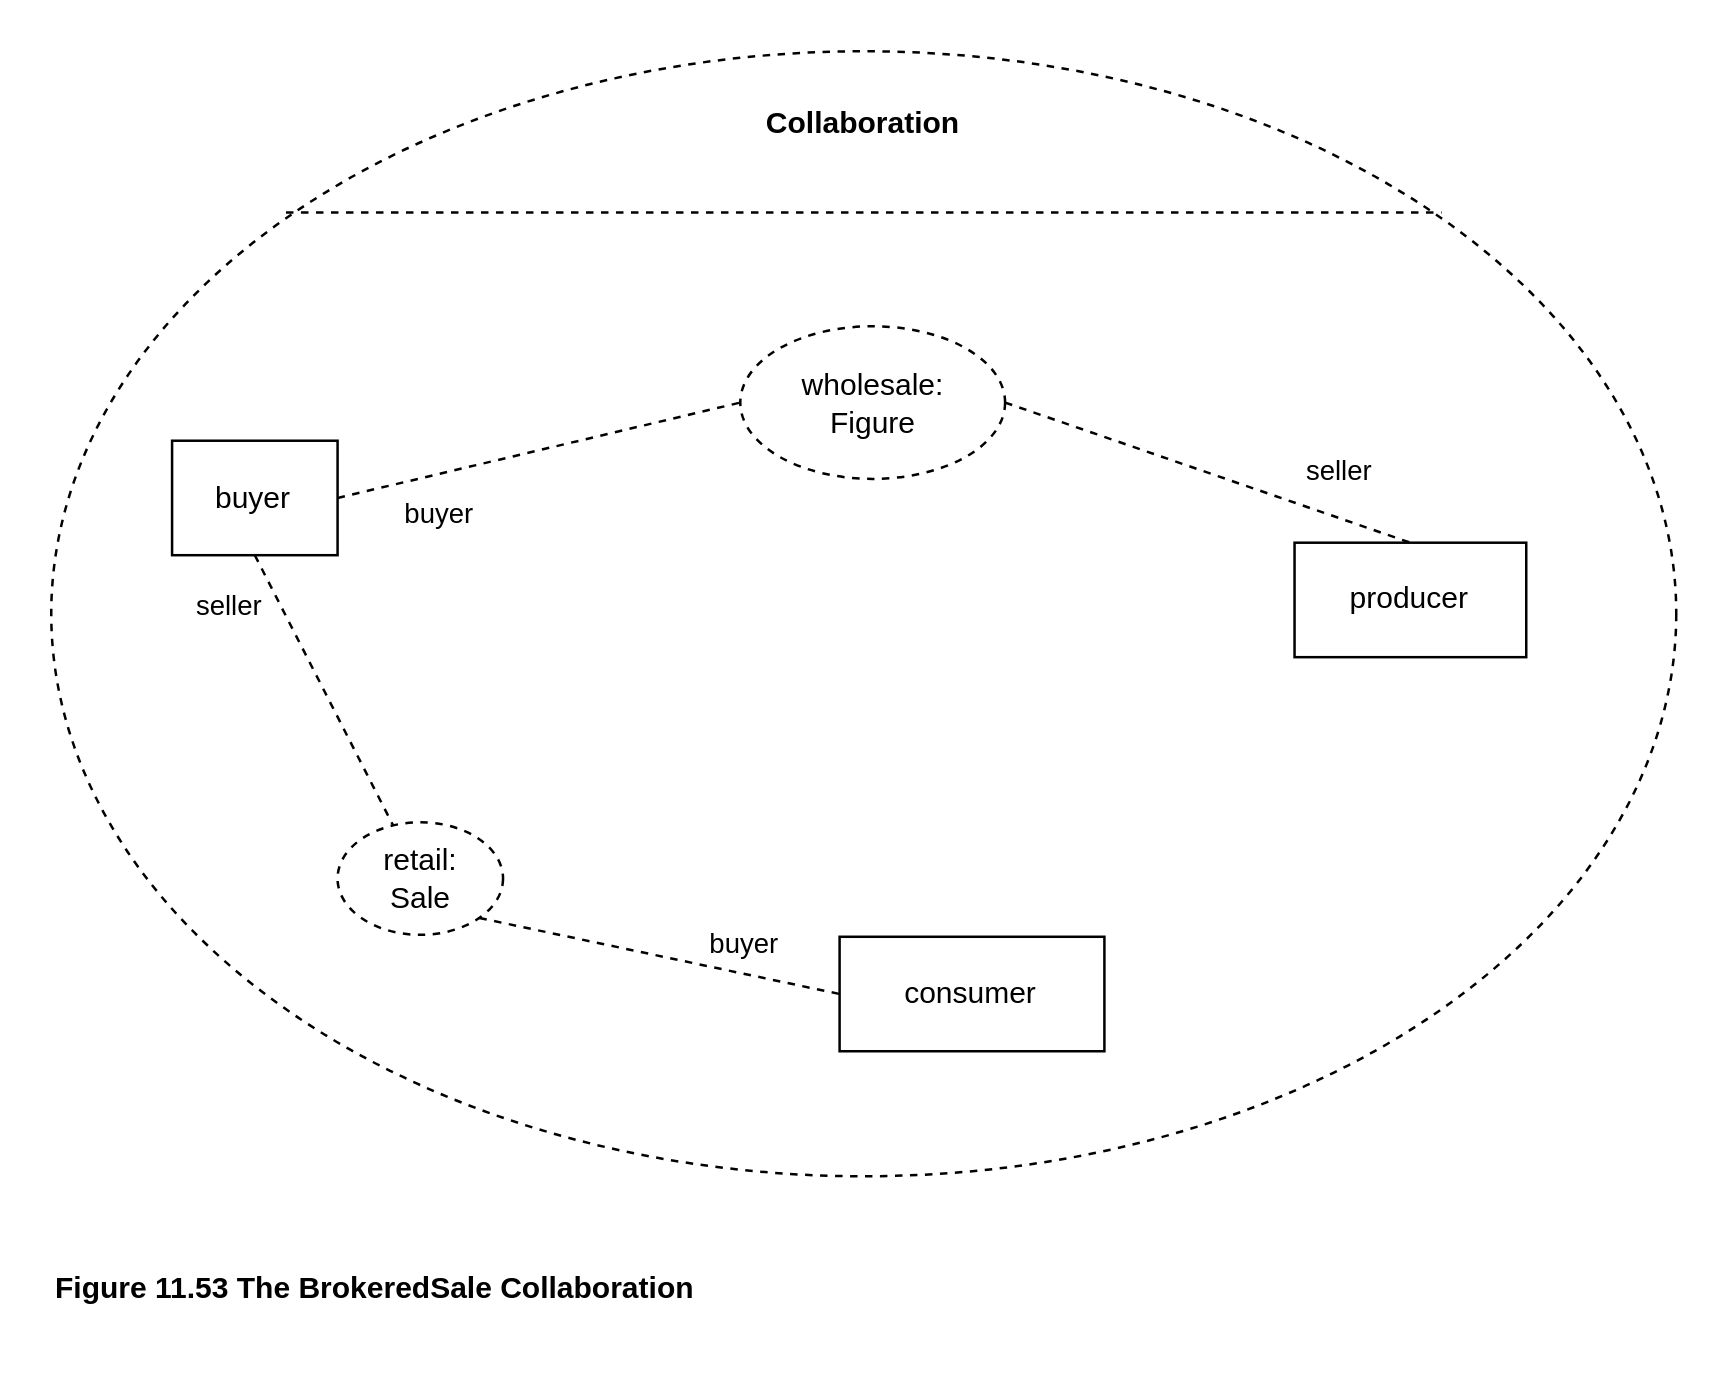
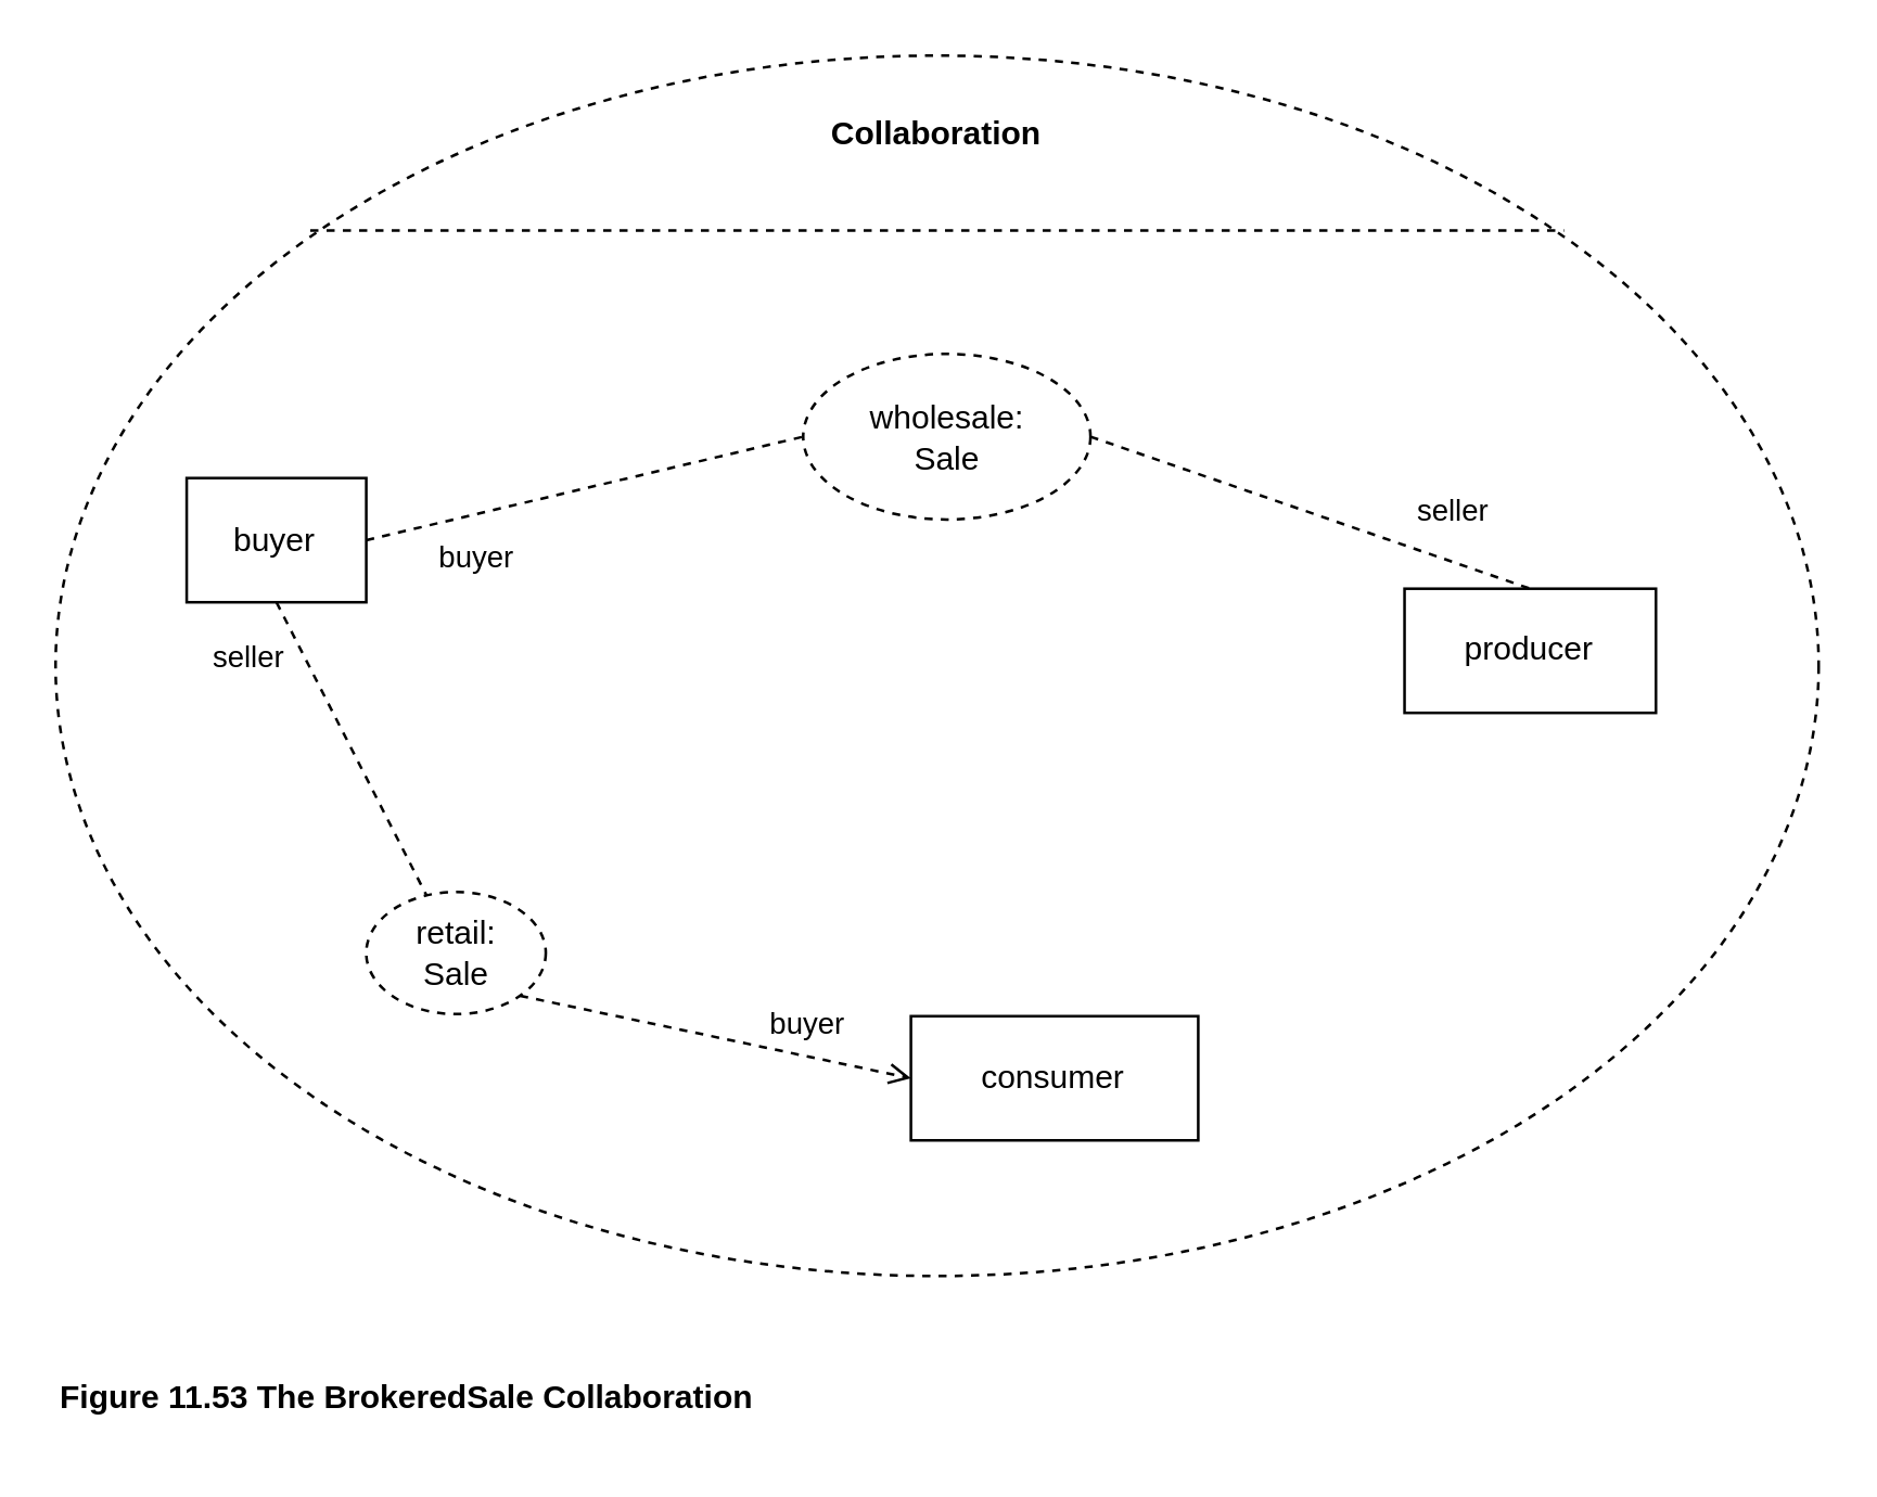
- <mxCell id="10" value="wholesale:&lt;br&gt;Figure" style="ellipse;html=1;whiteSpace=wrap;dashed=1;spacing=3;" vertex="1" parent="5"><mxGeometry x="227.286" width="105.92" height="61.053" as="geometry" /></mxCell>
+ <mxCell id="10" value="wholesale:&lt;br&gt;Sale" style="ellipse;html=1;whiteSpace=wrap;dashed=1;spacing=3;" vertex="1" parent="5"><mxGeometry x="227.286" width="105.92" height="61.053" as="geometry" /></mxCell>
- <mxCell id="14" style="rounded=0;orthogonalLoop=1;jettySize=auto;html=1;exitX=1;exitY=1;exitDx=0;exitDy=0;entryX=0;entryY=0.5;entryDx=0;entryDy=0;endArrow=none;endFill=0;dashed=1;" edge="1" parent="5" source="7" target="13"><mxGeometry relative="1" as="geometry" /></mxCell>
+ <mxCell id="14" style="rounded=0;orthogonalLoop=1;jettySize=auto;html=1;exitX=1;exitY=1;exitDx=0;exitDy=0;entryX=0;entryY=0.5;entryDx=0;entryDy=0;endArrow=open;endFill=0;dashed=1;" edge="1" parent="5" source="7" target="13"><mxGeometry relative="1" as="geometry" /></mxCell>
